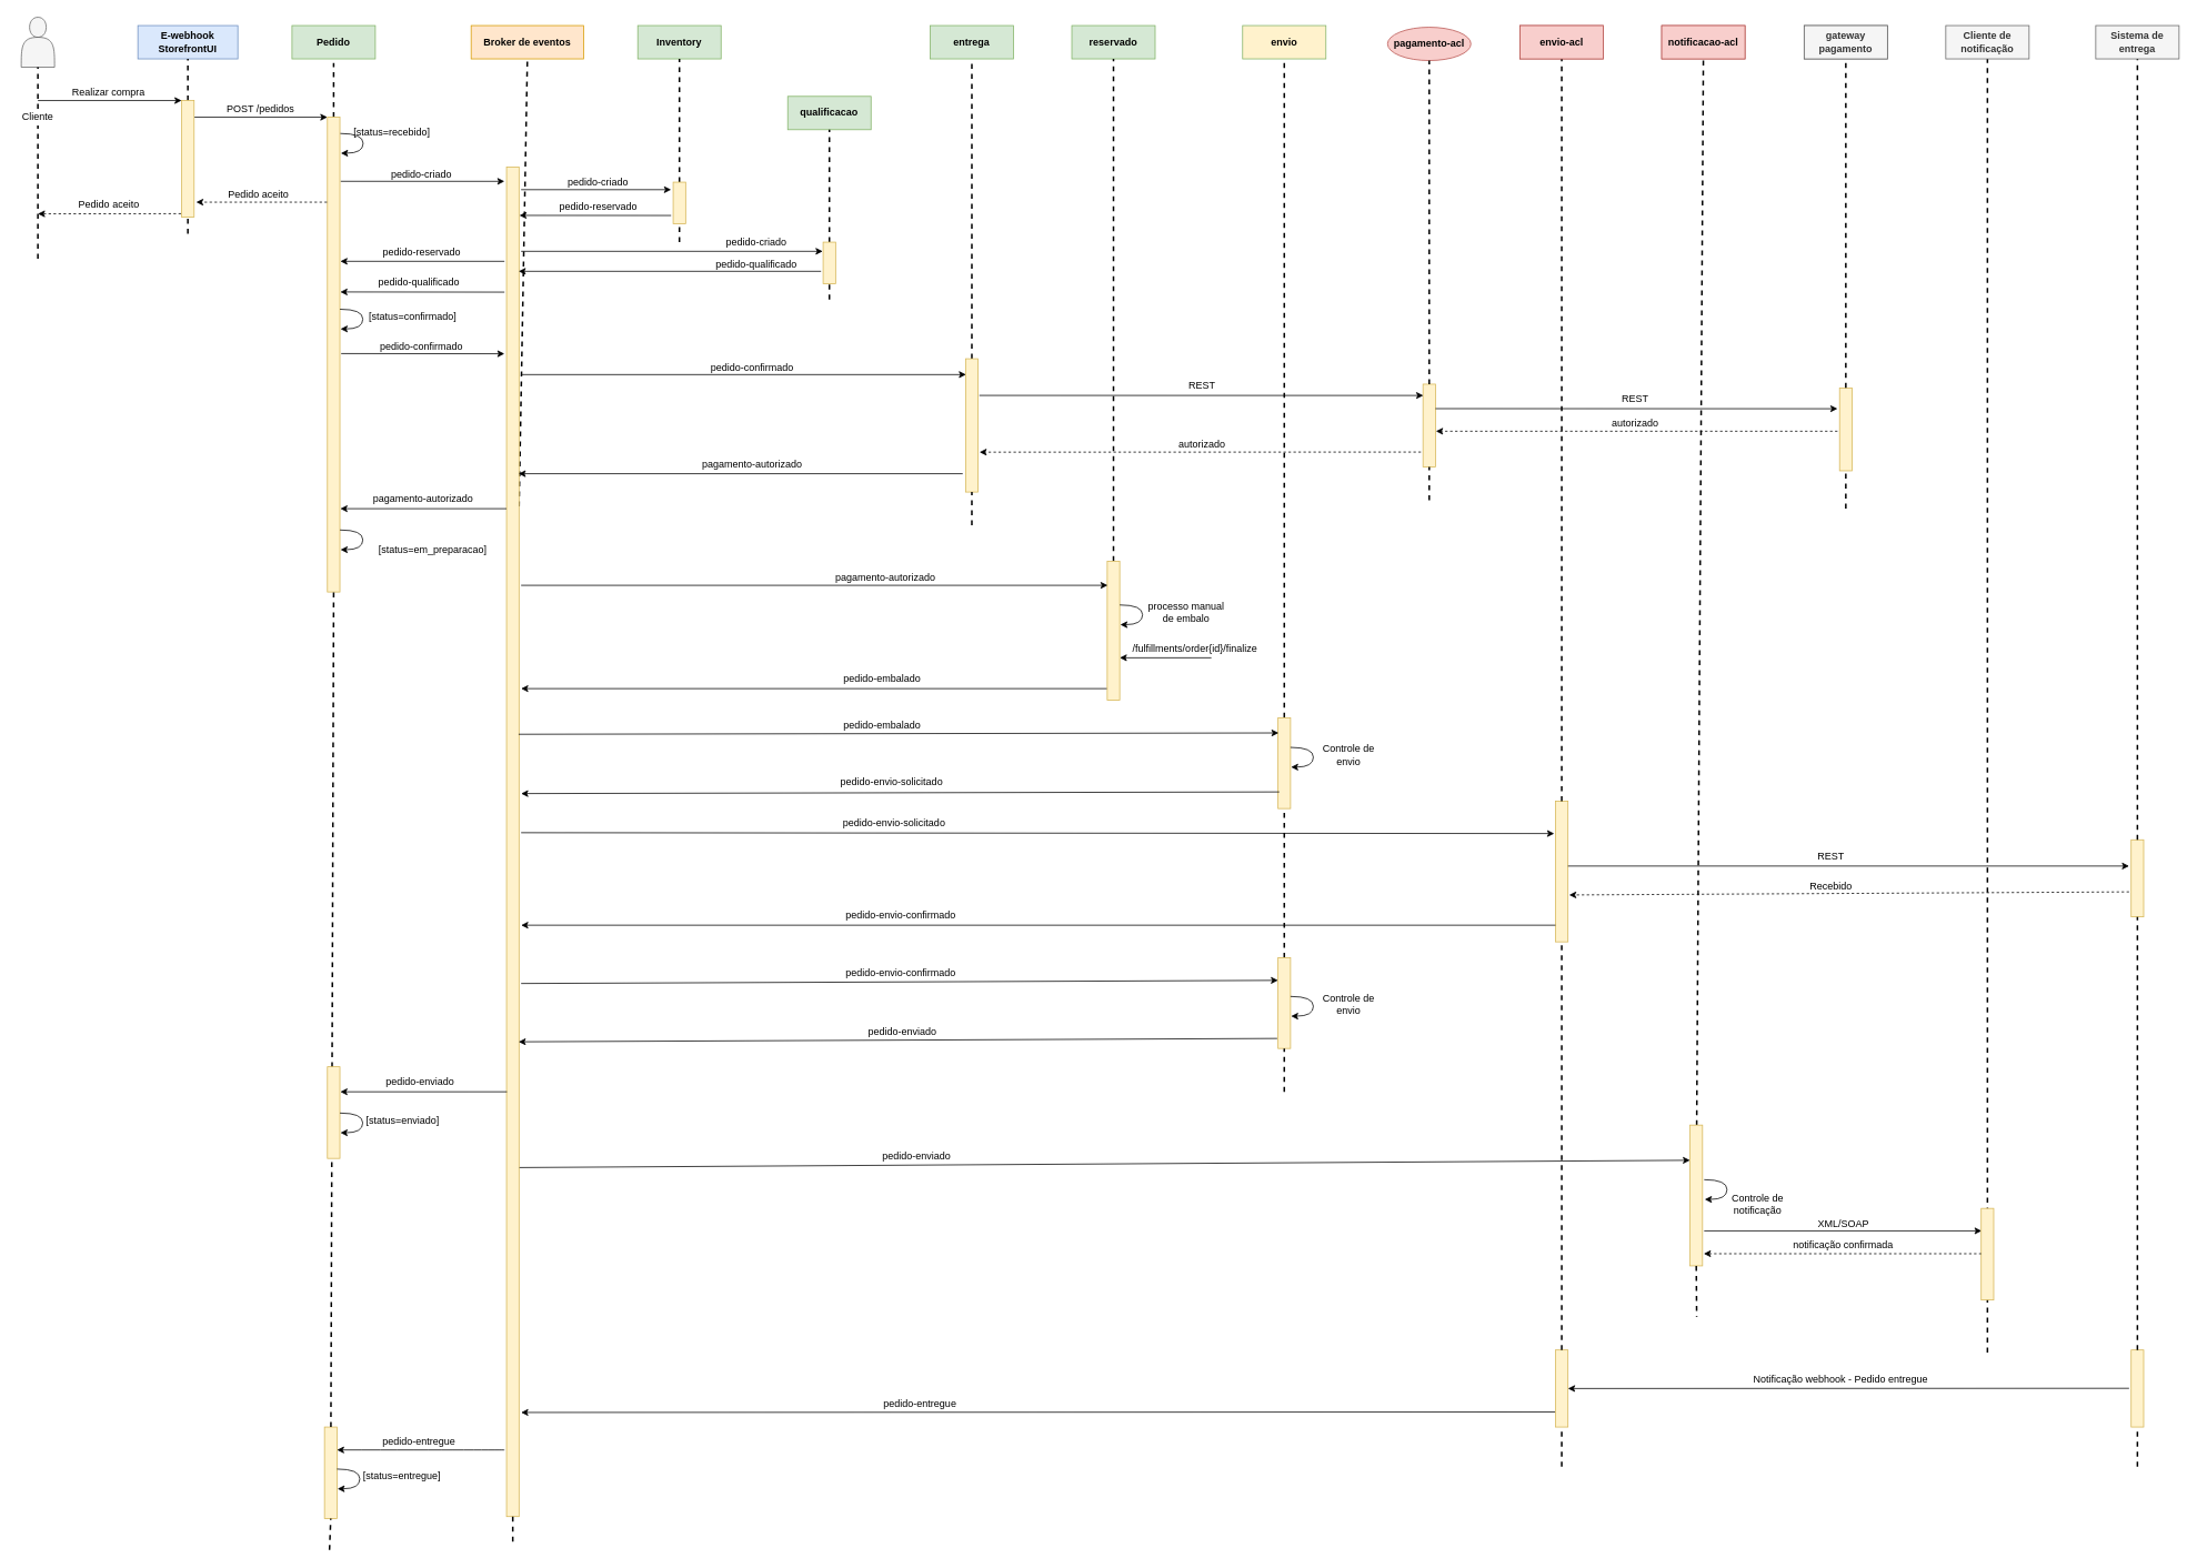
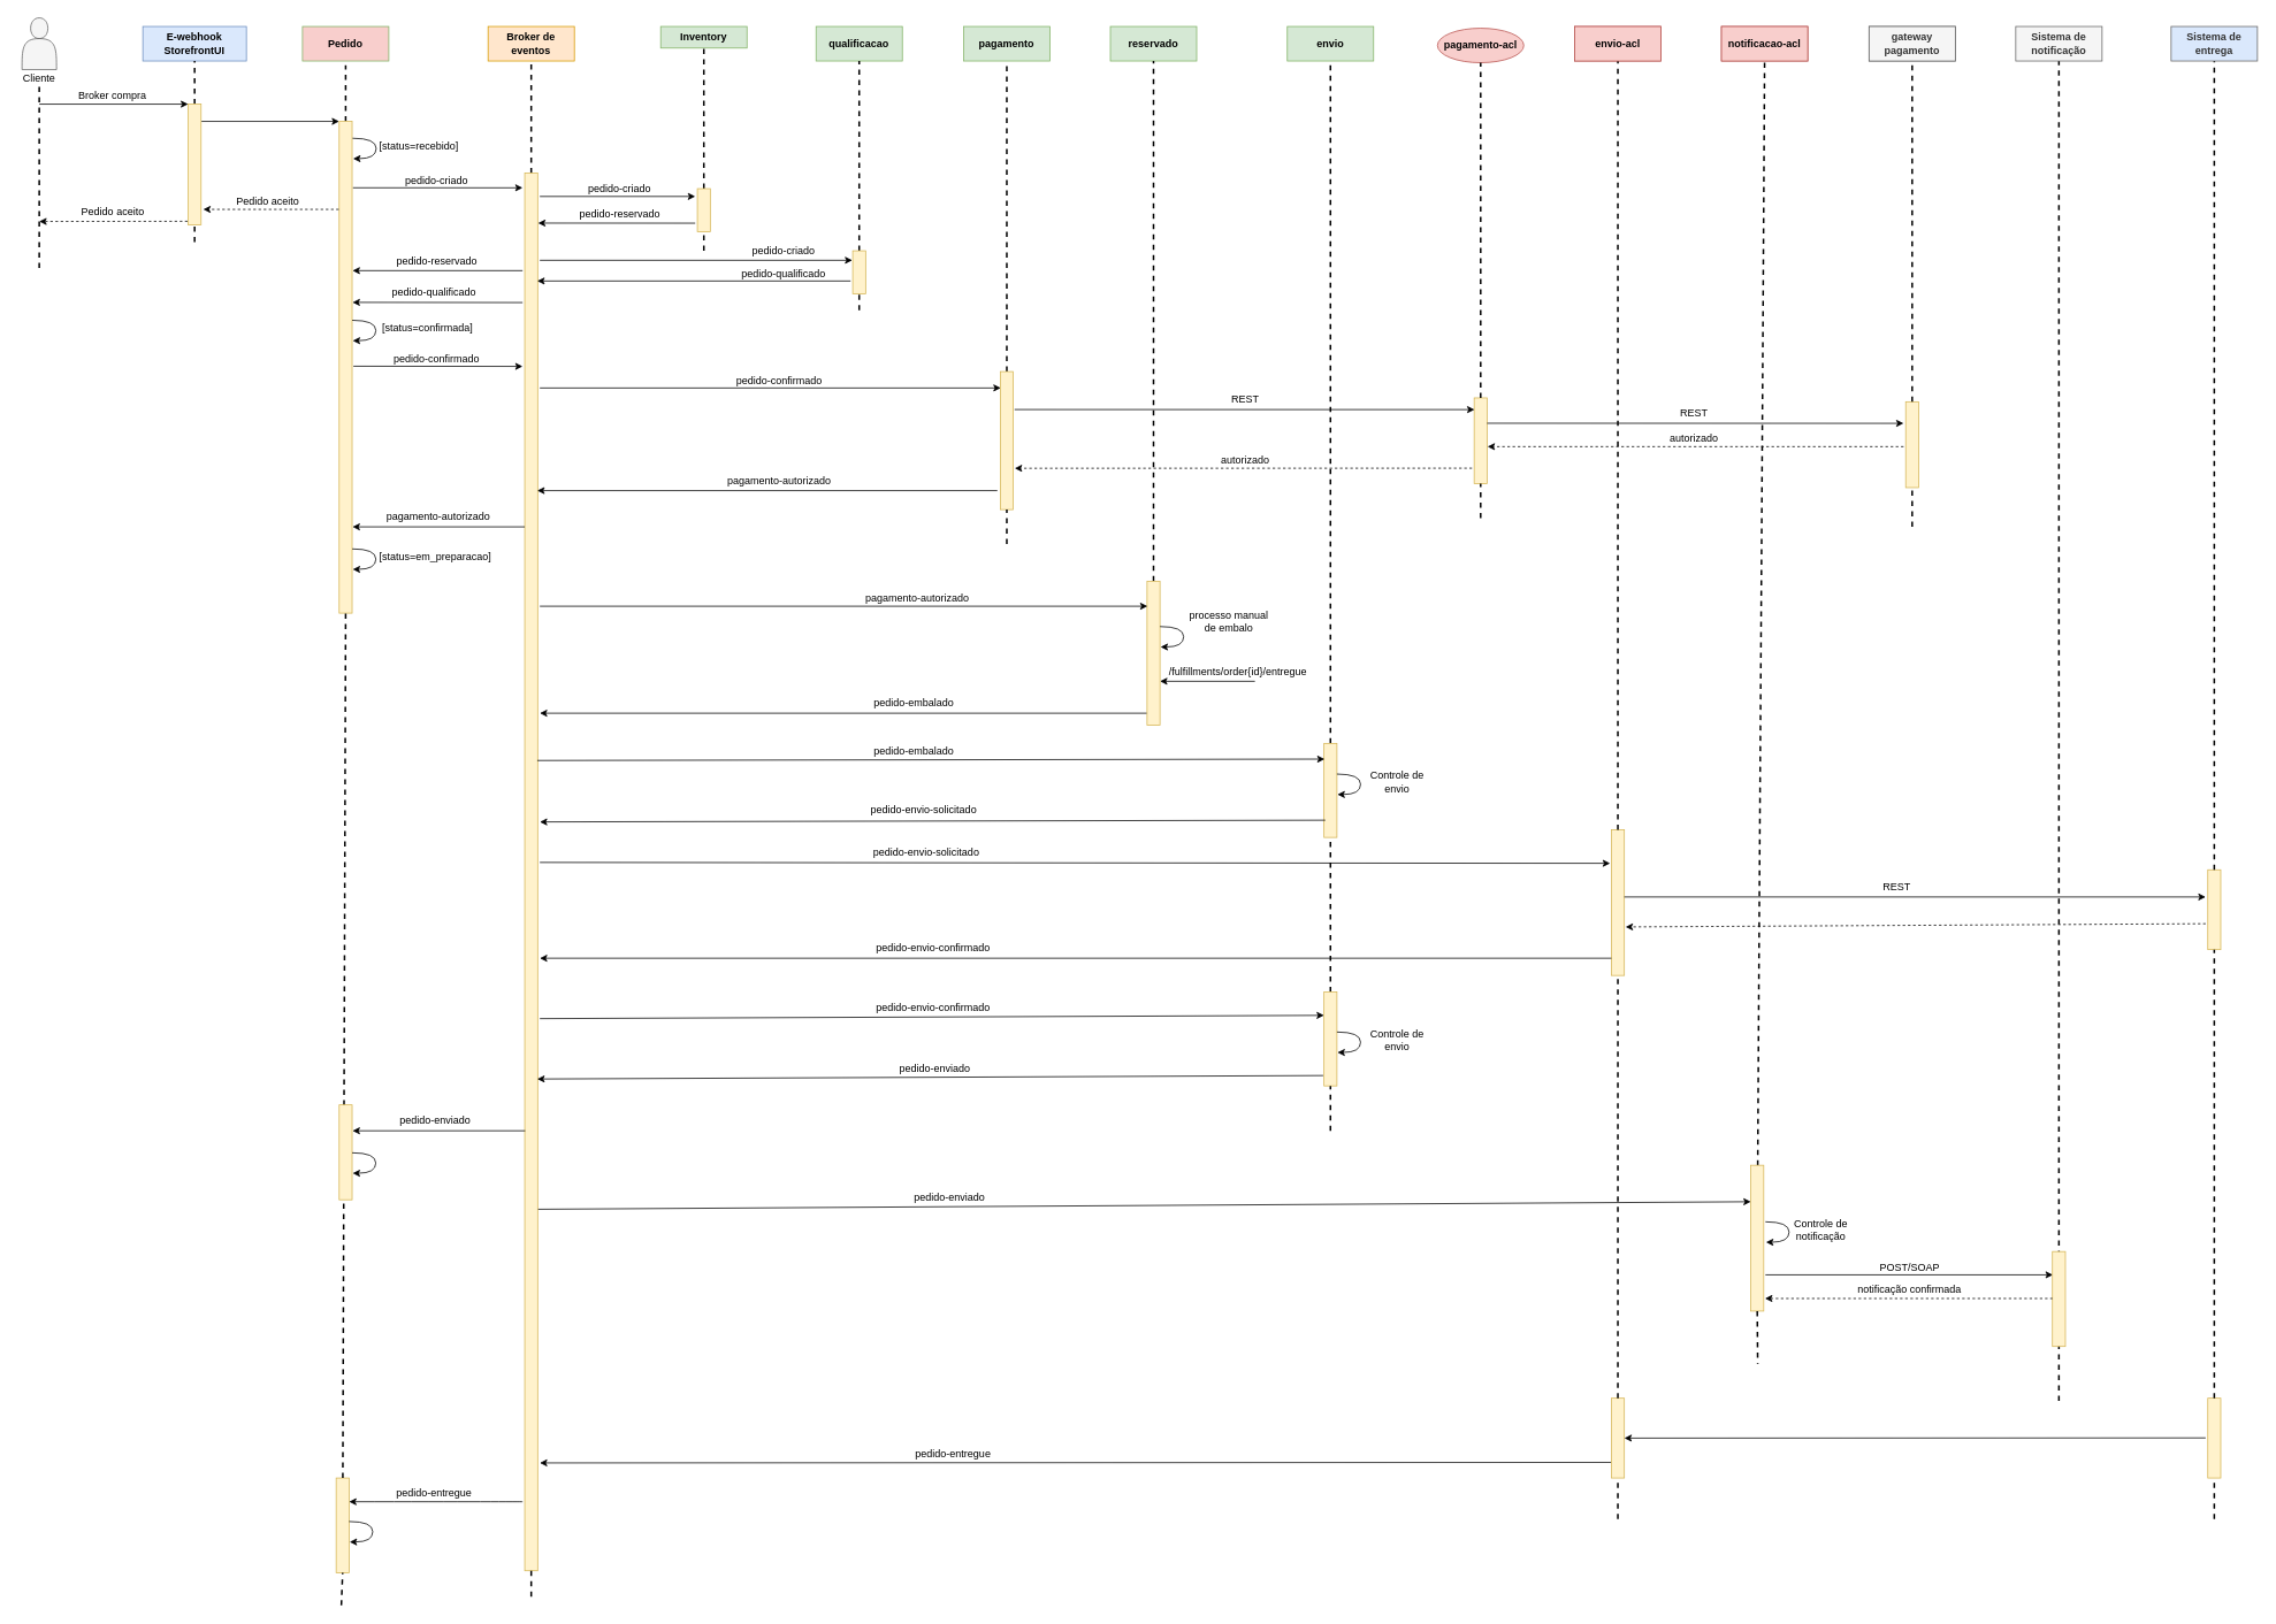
- <mxCell id="24" value="&lt;b&gt;Pedido&lt;/b&gt;" style="rounded=0;whiteSpace=wrap;html=1;fillColor=#d5e8d4;strokeColor=#82b366;" vertex="1" parent="1"><mxGeometry x="350" y="30" width="100" height="40" as="geometry" /></mxCell>
+ <mxCell id="24" value="&lt;b&gt;Pedido&lt;/b&gt;" style="rounded=0;whiteSpace=wrap;html=1;fillColor=#f8cecc;strokeColor=#82b366;" vertex="1" parent="1"><mxGeometry x="350" y="30" width="100" height="40" as="geometry" /></mxCell>
- <mxCell id="44" value="&lt;b&gt;Broker de eventos&lt;/b&gt;" style="rounded=0;whiteSpace=wrap;html=1;fillColor=#ffe6cc;strokeColor=#d79b00;" vertex="1" parent="1"><mxGeometry x="565" y="30" width="135" height="40" as="geometry" /></mxCell>
+ <mxCell id="44" value="&lt;b&gt;Broker de eventos&lt;/b&gt;" style="rounded=0;whiteSpace=wrap;html=1;fillColor=#ffe6cc;strokeColor=#d79b00;" vertex="1" parent="1"><mxGeometry x="565" y="30" width="100" height="40" as="geometry" /></mxCell>
- <mxCell id="25" value="&lt;b&gt;Inventory&lt;/b&gt;" style="rounded=0;whiteSpace=wrap;html=1;fillColor=#d5e8d4;strokeColor=#82b366;" vertex="1" parent="1"><mxGeometry x="765" y="30" width="100" height="40" as="geometry" /></mxCell>
+ <mxCell id="25" value="&lt;b&gt;Inventory&lt;/b&gt;" style="rounded=0;whiteSpace=wrap;html=1;fillColor=#d5e8d4;strokeColor=#82b366;" vertex="1" parent="1"><mxGeometry x="765" y="30" width="100" height="25" as="geometry" /></mxCell>
- <mxCell id="33" value="&lt;b&gt;entrega&lt;/b&gt;" style="rounded=0;whiteSpace=wrap;html=1;fillColor=#d5e8d4;strokeColor=#82b366;" vertex="1" parent="1"><mxGeometry x="1116" y="30" width="100" height="40" as="geometry" /></mxCell>
+ <mxCell id="33" value="&lt;b&gt;pagamento&lt;/b&gt;" style="rounded=0;whiteSpace=wrap;html=1;fillColor=#d5e8d4;strokeColor=#82b366;" vertex="1" parent="1"><mxGeometry x="1116" y="30" width="100" height="40" as="geometry" /></mxCell>
- <mxCell id="40" value="&lt;b&gt;envio&lt;/b&gt;" style="rounded=0;whiteSpace=wrap;html=1;fillColor=#fff2cc;strokeColor=#82b366;" vertex="1" parent="1"><mxGeometry x="1491" y="30" width="100" height="40" as="geometry" /></mxCell>
+ <mxCell id="40" value="&lt;b&gt;envio&lt;/b&gt;" style="rounded=0;whiteSpace=wrap;html=1;fillColor=#d5e8d4;strokeColor=#82b366;" vertex="1" parent="1"><mxGeometry x="1491" y="30" width="100" height="40" as="geometry" /></mxCell>
- <mxCell id="104" value="&lt;b&gt;Cliente de notificação&lt;/b&gt;" style="rounded=0;whiteSpace=wrap;html=1;fillColor=#f5f5f5;strokeColor=#666666;fontColor=#333333;" vertex="1" parent="1"><mxGeometry x="2335" y="30" width="100" height="40" as="geometry" /></mxCell>
+ <mxCell id="104" value="&lt;b&gt;Sistema de notificação&lt;/b&gt;" style="rounded=0;whiteSpace=wrap;html=1;fillColor=#f5f5f5;strokeColor=#666666;fontColor=#333333;" vertex="1" parent="1"><mxGeometry x="2335" y="30" width="100" height="40" as="geometry" /></mxCell>
- <mxCell id="106" value="&lt;b&gt;Sistema de entrega&lt;/b&gt;" style="rounded=0;whiteSpace=wrap;html=1;fillColor=#f5f5f5;strokeColor=#666666;fontColor=#333333;" vertex="1" parent="1"><mxGeometry x="2515" y="30" width="100" height="40" as="geometry" /></mxCell>
+ <mxCell id="106" value="&lt;b&gt;Sistema de entrega&lt;/b&gt;" style="rounded=0;whiteSpace=wrap;html=1;fillColor=#dae8fc;strokeColor=#666666;fontColor=#333333;" vertex="1" parent="1"><mxGeometry x="2515" y="30" width="100" height="40" as="geometry" /></mxCell>
- <mxCell id="21" value="Realizar compra" style="text;html=1;strokeColor=none;fillColor=none;align=center;verticalAlign=middle;whiteSpace=wrap;rounded=0;" vertex="1" parent="1"><mxGeometry x="85" y="100" width="90" height="20" as="geometry" /></mxCell>
+ <mxCell id="21" value="Broker compra" style="text;html=1;strokeColor=none;fillColor=none;align=center;verticalAlign=middle;whiteSpace=wrap;rounded=0;" vertex="1" parent="1"><mxGeometry x="85" y="100" width="90" height="20" as="geometry" /></mxCell>
- <mxCell id="18" value="POST /pedidos" style="text;html=1;strokeColor=none;fillColor=none;align=center;verticalAlign=middle;whiteSpace=wrap;rounded=0;" vertex="1" parent="1"><mxGeometry x="270" y="120" width="85" height="20" as="geometry" /></mxCell>
- <mxCell id="29" value="&lt;b&gt;qualificacao&lt;/b&gt;" style="rounded=0;whiteSpace=wrap;html=1;fillColor=#d5e8d4;strokeColor=#82b366;" vertex="1" parent="1"><mxGeometry x="945" y="115" width="100" height="40" as="geometry" /></mxCell>
+ <mxCell id="29" value="&lt;b&gt;qualificacao&lt;/b&gt;" style="rounded=0;whiteSpace=wrap;html=1;fillColor=#d5e8d4;strokeColor=#82b366;" vertex="1" parent="1"><mxGeometry x="945" y="30" width="100" height="40" as="geometry" /></mxCell>
- <mxCell id="89" value="Cliente" style="text;html=1;strokeColor=none;fillColor=none;align=center;verticalAlign=middle;whiteSpace=wrap;rounded=0;" vertex="1" parent="1"><mxGeometry x="20" y="130" width="50" height="20" as="geometry" /></mxCell>
+ <mxCell id="89" value="Cliente" style="text;html=1;strokeColor=none;fillColor=none;align=center;verticalAlign=middle;whiteSpace=wrap;rounded=0;" vertex="1" parent="1"><mxGeometry x="20" y="80" width="50" height="20" as="geometry" /></mxCell>
- <mxCell id="163" value="[status=recebido]" style="text;html=1;strokeColor=none;fillColor=none;align=center;verticalAlign=middle;whiteSpace=wrap;rounded=0;" vertex="1" parent="1"><mxGeometry x="420.42" y="149" width="99.58" height="20" as="geometry" /></mxCell>
+ <mxCell id="163" value="[status=recebido]" style="text;html=1;strokeColor=none;fillColor=none;align=center;verticalAlign=middle;whiteSpace=wrap;rounded=0;" vertex="1" parent="1"><mxGeometry x="435.42" y="159" width="99.58" height="20" as="geometry" /></mxCell>
- <mxCell id="60" value="[status=confirmado]" style="text;html=1;strokeColor=none;fillColor=none;align=center;verticalAlign=middle;whiteSpace=wrap;rounded=0;" vertex="1" parent="1"><mxGeometry x="435" y="370" width="120" height="20" as="geometry" /></mxCell>
+ <mxCell id="60" value="[status=confirmada]" style="text;html=1;strokeColor=none;fillColor=none;align=center;verticalAlign=middle;whiteSpace=wrap;rounded=0;" vertex="1" parent="1"><mxGeometry x="435" y="370" width="120" height="20" as="geometry" /></mxCell>
- <mxCell id="87" value="[status=em_preparacao]" style="text;html=1;strokeColor=none;fillColor=none;align=center;verticalAlign=middle;whiteSpace=wrap;rounded=0;" vertex="1" parent="1"><mxGeometry x="458.5" y="650" width="120" height="20" as="geometry" /></mxCell>
+ <mxCell id="87" value="[status=em_preparacao]" style="text;html=1;strokeColor=none;fillColor=none;align=center;verticalAlign=middle;whiteSpace=wrap;rounded=0;" vertex="1" parent="1"><mxGeometry x="443.5" y="635" width="120" height="20" as="geometry" /></mxCell>
- <mxCell id="83" value="processo manual de embalo" style="text;html=1;strokeColor=none;fillColor=none;align=center;verticalAlign=middle;whiteSpace=wrap;rounded=0;" vertex="1" parent="1"><mxGeometry x="1370.93" y="725" width="105.07" height="20" as="geometry" /></mxCell>
+ <mxCell id="83" value="processo manual de embalo" style="text;html=1;strokeColor=none;fillColor=none;align=center;verticalAlign=middle;whiteSpace=wrap;rounded=0;" vertex="1" parent="1"><mxGeometry x="1370.93" y="710" width="105.07" height="20" as="geometry" /></mxCell>
- <mxCell id="90" value="/fulfillments/order{id}/finalize" style="text;html=1;strokeColor=none;fillColor=none;align=center;verticalAlign=middle;whiteSpace=wrap;rounded=0;" vertex="1" parent="1"><mxGeometry x="1360" y="769" width="147.5" height="20" as="geometry" /></mxCell>
+ <mxCell id="90" value="/fulfillments/order{id}/entregue" style="text;html=1;strokeColor=none;fillColor=none;align=center;verticalAlign=middle;whiteSpace=wrap;rounded=0;" vertex="1" parent="1"><mxGeometry x="1360" y="769" width="147.5" height="20" as="geometry" /></mxCell>
- <mxCell id="123" value="Recebido" style="text;html=1;strokeColor=none;fillColor=none;align=center;verticalAlign=middle;whiteSpace=wrap;rounded=0;" vertex="1" parent="1"><mxGeometry x="2130" y="1055" width="135" height="15" as="geometry" /></mxCell>
- <mxCell id="141" value="[status=enviado]" style="text;html=1;strokeColor=none;fillColor=none;align=center;verticalAlign=middle;whiteSpace=wrap;rounded=0;" vertex="1" parent="1"><mxGeometry x="437" y="1335" width="91.58" height="20" as="geometry" /></mxCell>
- <mxCell id="146" value="Controle de notificação" style="text;html=1;strokeColor=none;fillColor=none;align=center;verticalAlign=middle;whiteSpace=wrap;rounded=0;" vertex="1" parent="1"><mxGeometry x="2071.51" y="1430" width="74.92" height="30" as="geometry" /></mxCell>
+ <mxCell id="146" value="Controle de notificação" style="text;html=1;strokeColor=none;fillColor=none;align=center;verticalAlign=middle;whiteSpace=wrap;rounded=0;" vertex="1" parent="1"><mxGeometry x="2071.51" y="1410" width="74.92" height="30" as="geometry" /></mxCell>
- <mxCell id="148" value="XML/SOAP" style="text;html=1;strokeColor=none;fillColor=none;align=center;verticalAlign=middle;whiteSpace=wrap;rounded=0;" vertex="1" parent="1"><mxGeometry x="2174.54" y="1454" width="74.92" height="30" as="geometry" /></mxCell>
+ <mxCell id="148" value="POST/SOAP" style="text;html=1;strokeColor=none;fillColor=none;align=center;verticalAlign=middle;whiteSpace=wrap;rounded=0;" vertex="1" parent="1"><mxGeometry x="2174.54" y="1454" width="74.92" height="30" as="geometry" /></mxCell>
- <mxCell id="156" value="Notificação webhook - Pedido entregue" style="text;html=1;strokeColor=none;fillColor=none;align=center;verticalAlign=middle;whiteSpace=wrap;rounded=0;" vertex="1" parent="1"><mxGeometry x="2094" y="1640" width="230" height="30" as="geometry" /></mxCell>
- <mxCell id="160" value="[status=entregue]" style="text;html=1;strokeColor=none;fillColor=none;align=center;verticalAlign=middle;whiteSpace=wrap;rounded=0;" vertex="1" parent="1"><mxGeometry x="435.5" y="1762.38" width="91.58" height="20" as="geometry" /></mxCell>
